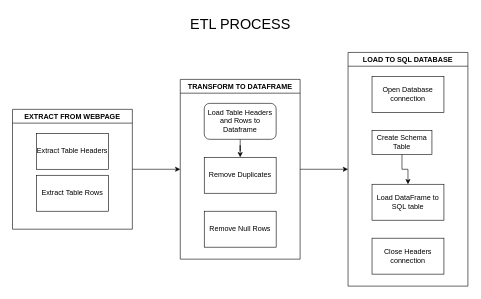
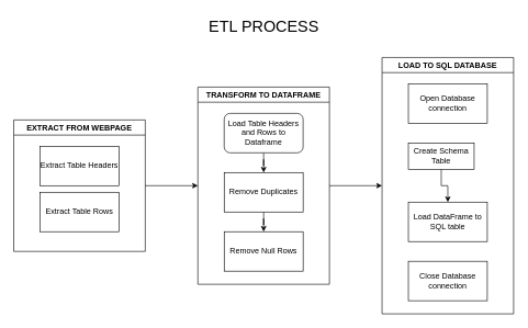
+ <mxCell id="10" value="" style="edgeStyle=orthogonalEdgeStyle;rounded=0;orthogonalLoop=1;jettySize=auto;html=1;" edge="1" parent="7" source="11" target="12"><mxGeometry relative="1" as="geometry" /></mxCell>
- <mxCell id="18" value="Close Headers connection" style="rounded=0;whiteSpace=wrap;html=1;" vertex="1" parent="13"><mxGeometry x="40" y="310" width="120" height="60" as="geometry" /></mxCell>
+ <mxCell id="18" value="Close Database connection" style="rounded=0;whiteSpace=wrap;html=1;" vertex="1" parent="13"><mxGeometry x="40" y="310" width="120" height="60" as="geometry" /></mxCell>
